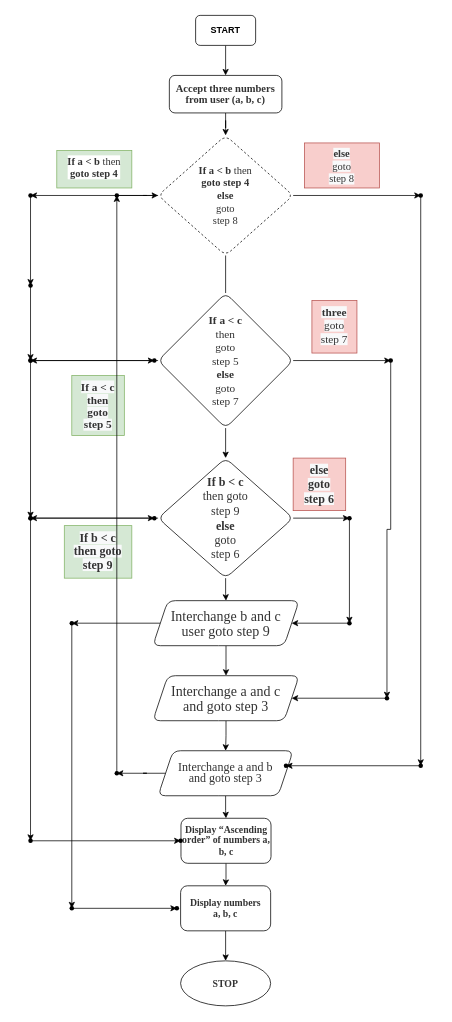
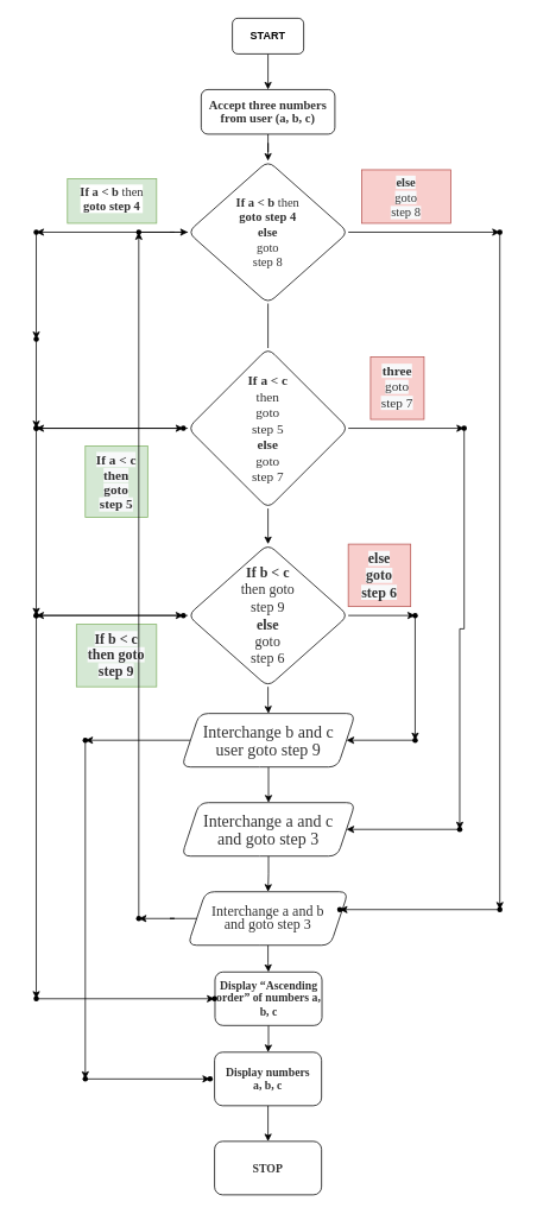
- <mxCell id="9" value="&lt;font style=&quot;font-size: 14px&quot;&gt;&lt;b&gt;&lt;span style=&quot;line-height: 107% ; font-family: &amp;#34;cambria&amp;#34; , serif ; color: rgb(51 , 51 , 51)&quot;&gt;If a &amp;lt; b&lt;/span&gt;&lt;/b&gt;&lt;span style=&quot;line-height: 107% ; font-family: &amp;#34;cambria&amp;#34; , serif ; color: rgb(51 , 51 , 51)&quot;&gt; then &lt;br&gt;&lt;b&gt;goto step 4&lt;br&gt;&lt;/b&gt; &lt;b&gt;else&lt;/b&gt; &lt;br&gt;goto &lt;br&gt;step 8&lt;/span&gt;&lt;/font&gt;" style="rhombus;whiteSpace=wrap;html=1;rounded=1;dashed=1;" vertex="1" parent="1"><mxGeometry x="210" y="180" width="180" height="160" as="geometry" /></mxCell>
+ <mxCell id="9" value="&lt;font style=&quot;font-size: 14px&quot;&gt;&lt;b&gt;&lt;span style=&quot;line-height: 107% ; font-family: &amp;#34;cambria&amp;#34; , serif ; color: rgb(51 , 51 , 51)&quot;&gt;If a &amp;lt; b&lt;/span&gt;&lt;/b&gt;&lt;span style=&quot;line-height: 107% ; font-family: &amp;#34;cambria&amp;#34; , serif ; color: rgb(51 , 51 , 51)&quot;&gt; then &lt;br&gt;&lt;b&gt;goto step 4&lt;br&gt;&lt;/b&gt; &lt;b&gt;else&lt;/b&gt; &lt;br&gt;goto &lt;br&gt;step 8&lt;/span&gt;&lt;/font&gt;" style="rhombus;whiteSpace=wrap;html=1;rounded=1;" vertex="1" parent="1"><mxGeometry x="210" y="180" width="180" height="160" as="geometry" /></mxCell>
- <mxCell id="31" value="&lt;font color=&quot;#333333&quot; face=&quot;cambria, serif&quot;&gt;&lt;span style=&quot;font-size: 13px&quot;&gt;&lt;b&gt;STOP&lt;/b&gt;&lt;/span&gt;&lt;/font&gt;" style="ellipse;whiteSpace=wrap;html=1;" vertex="1" parent="1"><mxGeometry x="240" y="1280" width="120" height="60" as="geometry" /></mxCell>
+ <mxCell id="31" value="&lt;font color=&quot;#333333&quot; face=&quot;cambria, serif&quot;&gt;&lt;span style=&quot;font-size: 13px&quot;&gt;&lt;b&gt;STOP&lt;/b&gt;&lt;/span&gt;&lt;/font&gt;" style="whiteSpace=wrap;html=1;rounded=1;" vertex="1" parent="1"><mxGeometry x="240" y="1280" width="120" height="60" as="geometry" /></mxCell>
